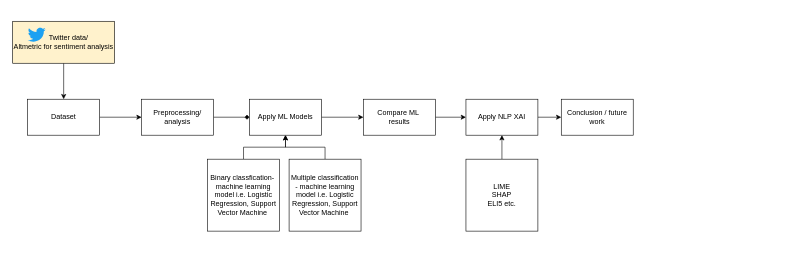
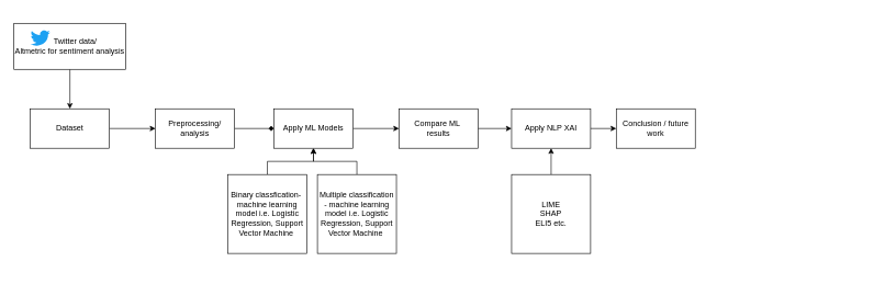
- <mxCell id="29" value="&amp;nbsp; &amp;nbsp; &amp;nbsp;Twitter data/&lt;br&gt;Altmetric for sentiment analysis" style="rounded=0;whiteSpace=wrap;html=1;fillColor=#fff2cc;" vertex="1" parent="1"><mxGeometry x="20" y="35" width="170" height="70" as="geometry" /></mxCell>
+ <mxCell id="29" value="&amp;nbsp; &amp;nbsp; &amp;nbsp;Twitter data/&lt;br&gt;Altmetric for sentiment analysis" style="rounded=0;whiteSpace=wrap;html=1;" vertex="1" parent="1"><mxGeometry x="20" y="35" width="170" height="70" as="geometry" /></mxCell>
